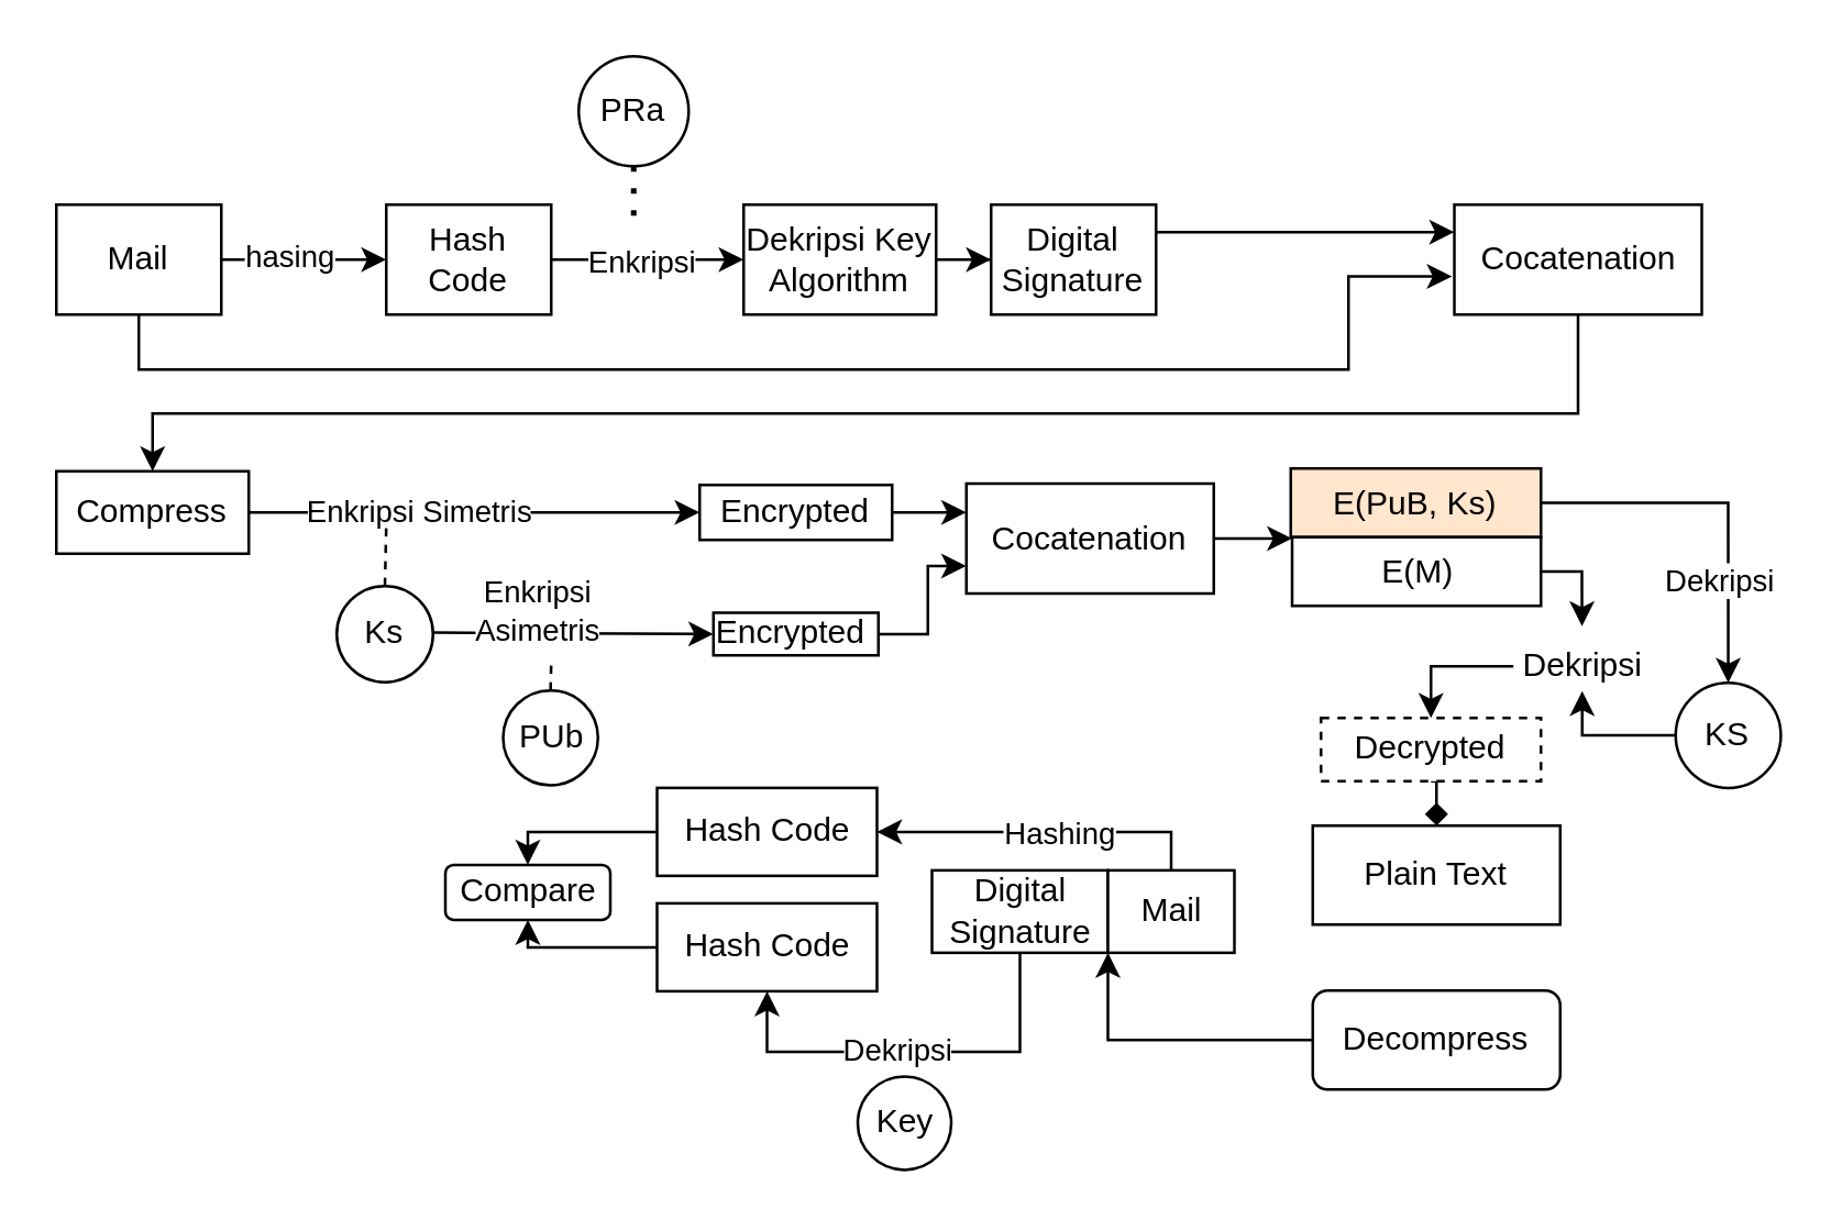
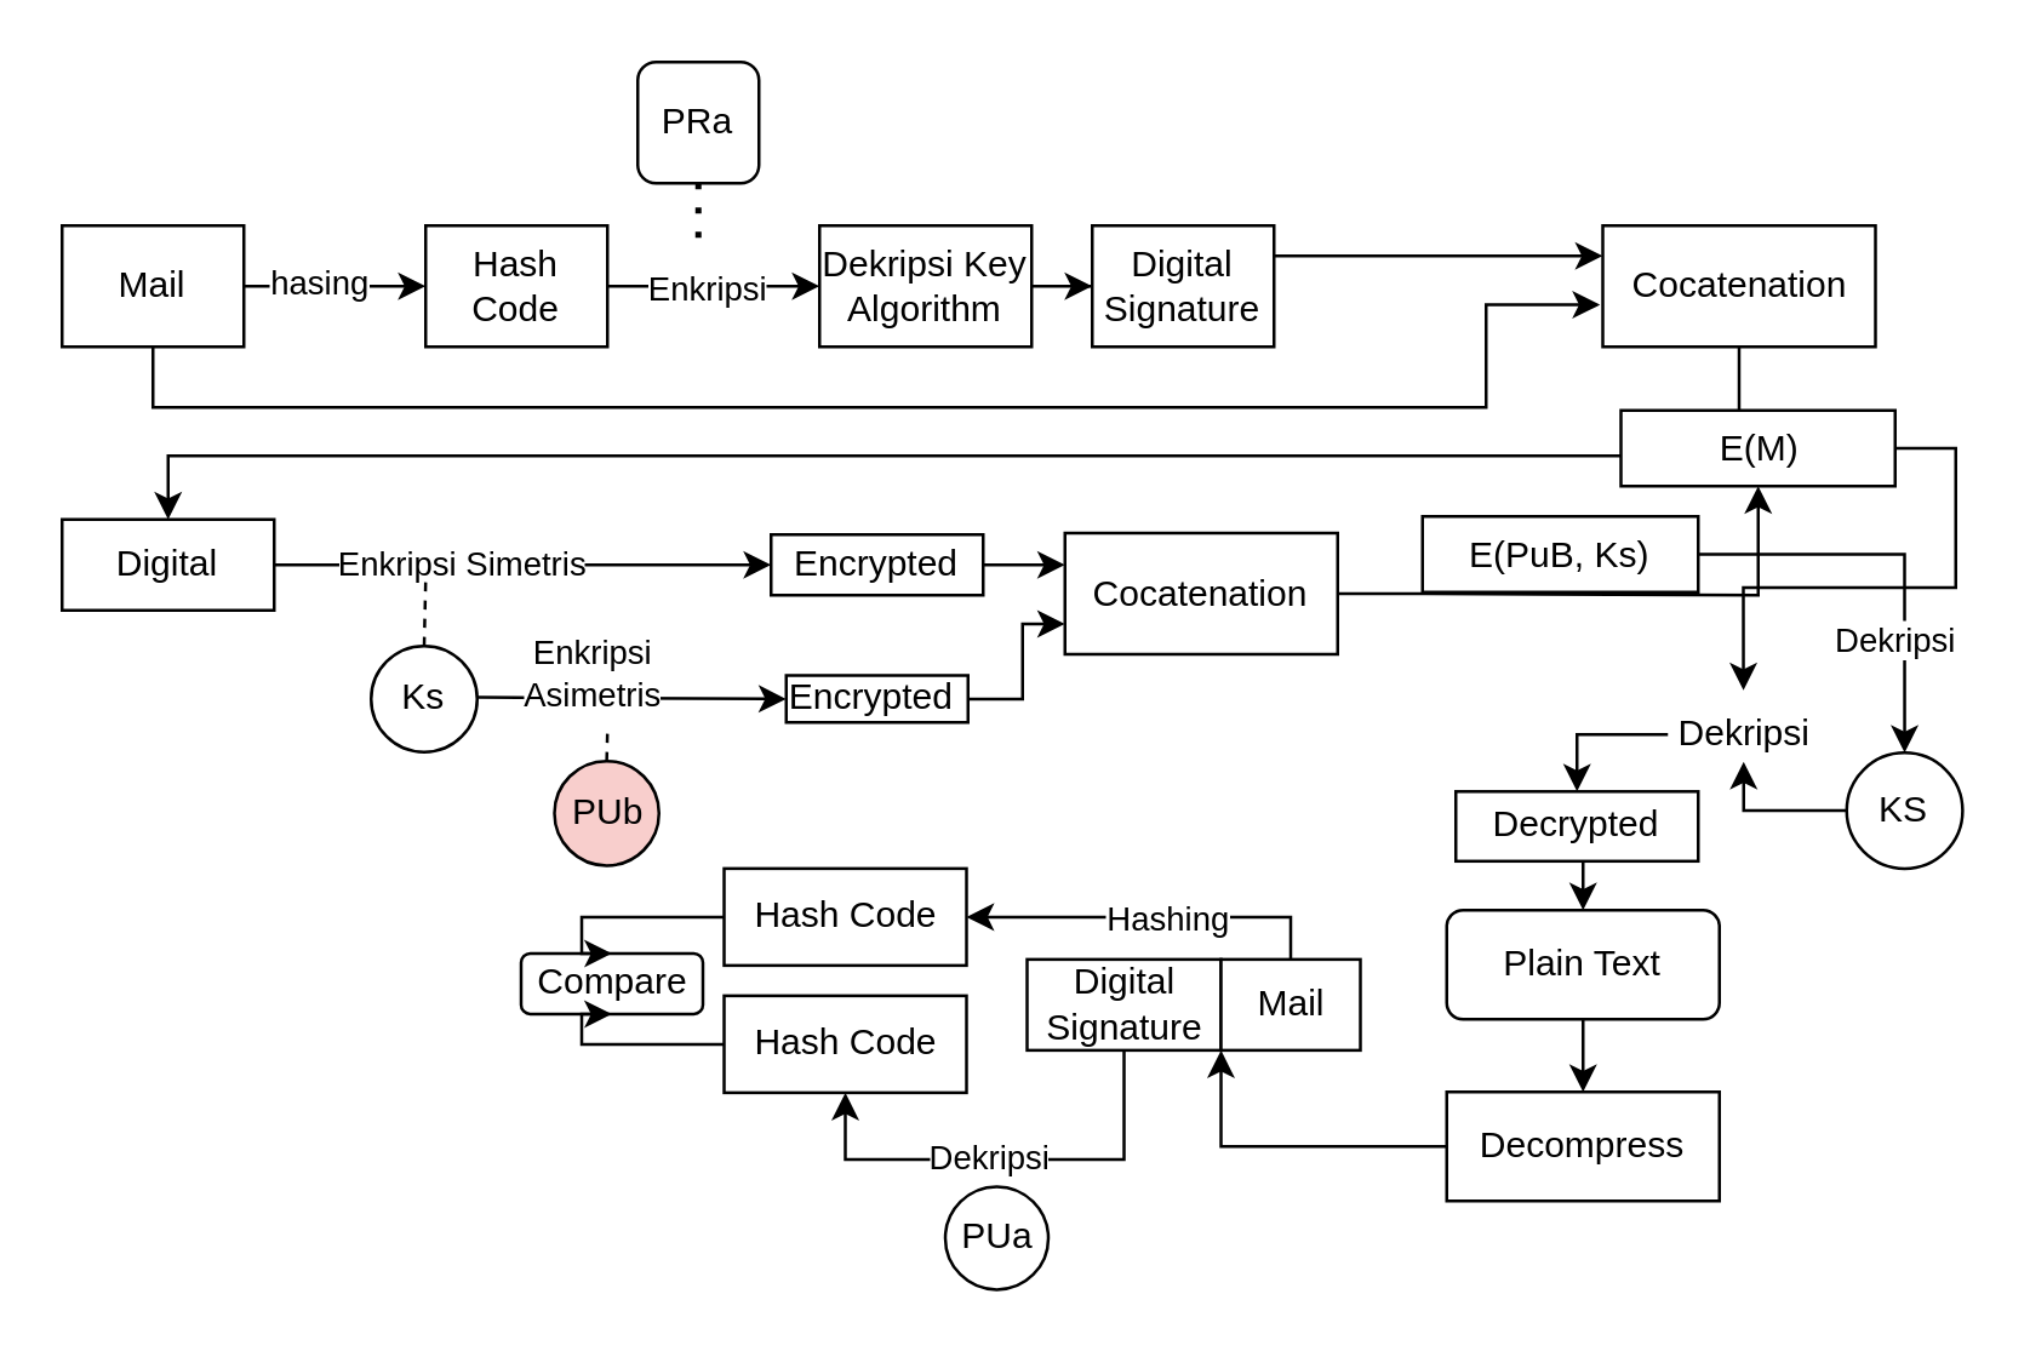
- <mxCell id="12" value="PRa" style="ellipse;whiteSpace=wrap;html=1;aspect=fixed;" parent="1" vertex="1"><mxGeometry x="210" y="20" width="40" height="40" as="geometry" /></mxCell>
+ <mxCell id="12" value="PRa" style="whiteSpace=wrap;html=1;aspect=fixed;rounded=1;" parent="1" vertex="1"><mxGeometry x="210" y="20" width="40" height="40" as="geometry" /></mxCell>
- <mxCell id="31" value="E(PuB, Ks)" style="rounded=0;whiteSpace=wrap;html=1;fillColor=#ffe6cc;" parent="1" vertex="1"><mxGeometry x="469" y="170" width="91" height="25" as="geometry" /></mxCell>
+ <mxCell id="31" value="E(PuB, Ks)" style="rounded=0;whiteSpace=wrap;html=1;" parent="1" vertex="1"><mxGeometry x="469" y="170" width="91" height="25" as="geometry" /></mxCell>
- <mxCell id="17" value="Compress" style="rounded=0;whiteSpace=wrap;html=1;" parent="1" vertex="1"><mxGeometry x="20" y="171" width="70" height="30" as="geometry" /></mxCell>
+ <mxCell id="17" value="Digital" style="rounded=0;whiteSpace=wrap;html=1;" parent="1" vertex="1"><mxGeometry x="20" y="171" width="70" height="30" as="geometry" /></mxCell>
- <mxCell id="32" value="E(M)" style="rounded=0;whiteSpace=wrap;html=1;" parent="1" vertex="1"><mxGeometry x="469.5" y="195" width="90.5" height="25" as="geometry" /></mxCell>
+ <mxCell id="32" value="E(M)" style="rounded=0;whiteSpace=wrap;html=1;" parent="1" vertex="1"><mxGeometry x="534.5" y="135" width="90.5" height="25" as="geometry" /></mxCell>
- <mxCell id="26" value="PUb" style="ellipse;whiteSpace=wrap;html=1;aspect=fixed;" parent="1" vertex="1"><mxGeometry x="182.5" y="250.75" width="34.5" height="34.5" as="geometry" /></mxCell>
+ <mxCell id="26" value="PUb" style="ellipse;whiteSpace=wrap;html=1;aspect=fixed;fillColor=#f8cecc;" parent="1" vertex="1"><mxGeometry x="182.5" y="250.75" width="34.5" height="34.5" as="geometry" /></mxCell>
- <mxCell id="39" value="Decrypted" style="rounded=0;whiteSpace=wrap;html=1;dashed=1;" parent="1" vertex="1"><mxGeometry x="480" y="260.82" width="80" height="23" as="geometry" /></mxCell>
+ <mxCell id="39" value="Decrypted" style="rounded=0;whiteSpace=wrap;html=1;" parent="1" vertex="1"><mxGeometry x="480" y="260.82" width="80" height="23" as="geometry" /></mxCell>
- <mxCell id="38" style="edgeStyle=orthogonalEdgeStyle;rounded=0;orthogonalLoop=1;jettySize=auto;html=1;exitX=0.5;exitY=1;exitDx=0;exitDy=0;entryX=0.5;entryY=0;entryDx=0;entryDy=0;endArrow=diamond;" parent="1" source="39" target="58" edge="1"><mxGeometry relative="1" as="geometry" /></mxCell>
+ <mxCell id="38" style="edgeStyle=orthogonalEdgeStyle;rounded=0;orthogonalLoop=1;jettySize=auto;html=1;exitX=0.5;exitY=1;exitDx=0;exitDy=0;entryX=0.5;entryY=0;entryDx=0;entryDy=0;" parent="1" source="39" target="58" edge="1"><mxGeometry relative="1" as="geometry" /></mxCell>
- <mxCell id="58" value="Plain Text" style="rounded=0;whiteSpace=wrap;html=1;container=0;" parent="57" vertex="1"><mxGeometry width="90" height="36" as="geometry" /></mxCell>
+ <mxCell id="58" value="Plain Text" style="whiteSpace=wrap;html=1;container=0;rounded=1;" parent="57" vertex="1"><mxGeometry width="90" height="36" as="geometry" /></mxCell>
- <mxCell id="54" value="Compare" style="rounded=1;whiteSpace=wrap;html=1;" parent="44" vertex="1"><mxGeometry y="28" width="60" height="20" as="geometry" /></mxCell>
+ <mxCell id="54" value="Compare" style="rounded=1;whiteSpace=wrap;html=1;" parent="44" vertex="1"><mxGeometry x="10" y="28" width="60" height="20" as="geometry" /></mxCell>
+ <mxCell id="60" style="edgeStyle=orthogonalEdgeStyle;rounded=0;orthogonalLoop=1;jettySize=auto;html=1;exitX=0.5;exitY=1;exitDx=0;exitDy=0;entryX=0.5;entryY=0;entryDx=0;entryDy=0;" parent="57" source="58" target="59" edge="1"><mxGeometry relative="1" as="geometry" /></mxCell>
- <mxCell id="59" value="Decompress" style="whiteSpace=wrap;html=1;container=0;rounded=1;" parent="57" vertex="1"><mxGeometry y="60" width="90" height="36" as="geometry" /></mxCell>
+ <mxCell id="59" value="Decompress" style="rounded=0;whiteSpace=wrap;html=1;container=0;" parent="57" vertex="1"><mxGeometry y="60" width="90" height="36" as="geometry" /></mxCell>
- <mxCell id="53" value="Key" style="ellipse;whiteSpace=wrap;html=1;aspect=fixed;" parent="44" vertex="1"><mxGeometry x="150" y="105" width="34" height="34" as="geometry" /></mxCell>
+ <mxCell id="53" value="PUa" style="ellipse;whiteSpace=wrap;html=1;aspect=fixed;" parent="44" vertex="1"><mxGeometry x="150" y="105" width="34" height="34" as="geometry" /></mxCell>
